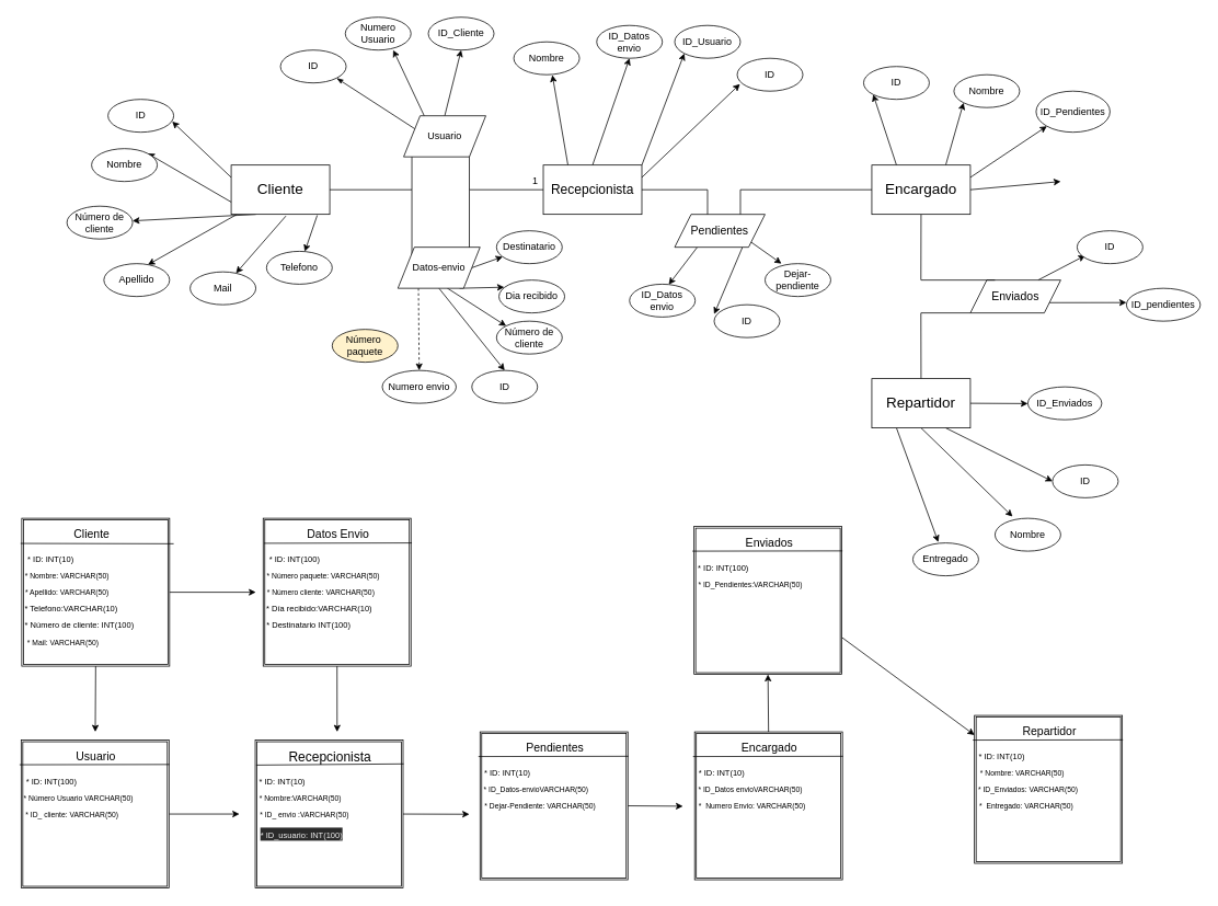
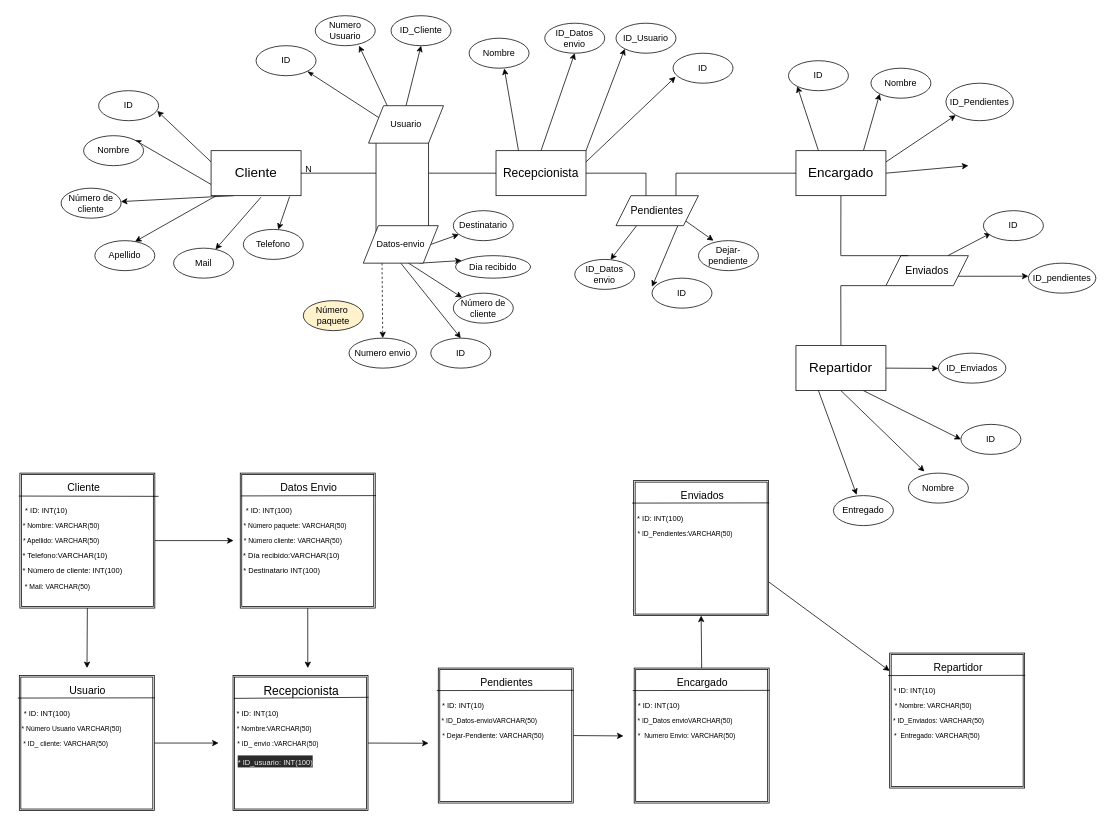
- <mxCell id="22" value="1" style="text;html=1;align=center;verticalAlign=middle;resizable=0;points=[];autosize=1;strokeColor=none;fillColor=none;" parent="1" vertex="1"><mxGeometry x="641" y="210" width="20" height="20" as="geometry" /></mxCell>
+ <mxCell id="9" value="N" style="text;html=1;align=center;verticalAlign=middle;resizable=0;points=[];autosize=1;strokeColor=none;fillColor=none;" parent="1" vertex="1"><mxGeometry x="401" y="215" width="20" height="20" as="geometry" /></mxCell>
- <mxCell id="35" value="Dia recibido" style="ellipse;whiteSpace=wrap;html=1;" parent="1" vertex="1"><mxGeometry x="607.04" y="340" width="80" height="40" as="geometry" /></mxCell>
+ <mxCell id="35" value="Dia recibido" style="ellipse;whiteSpace=wrap;html=1;" parent="1" vertex="1"><mxGeometry x="607.04" y="340" width="100" height="30" as="geometry" /></mxCell>
